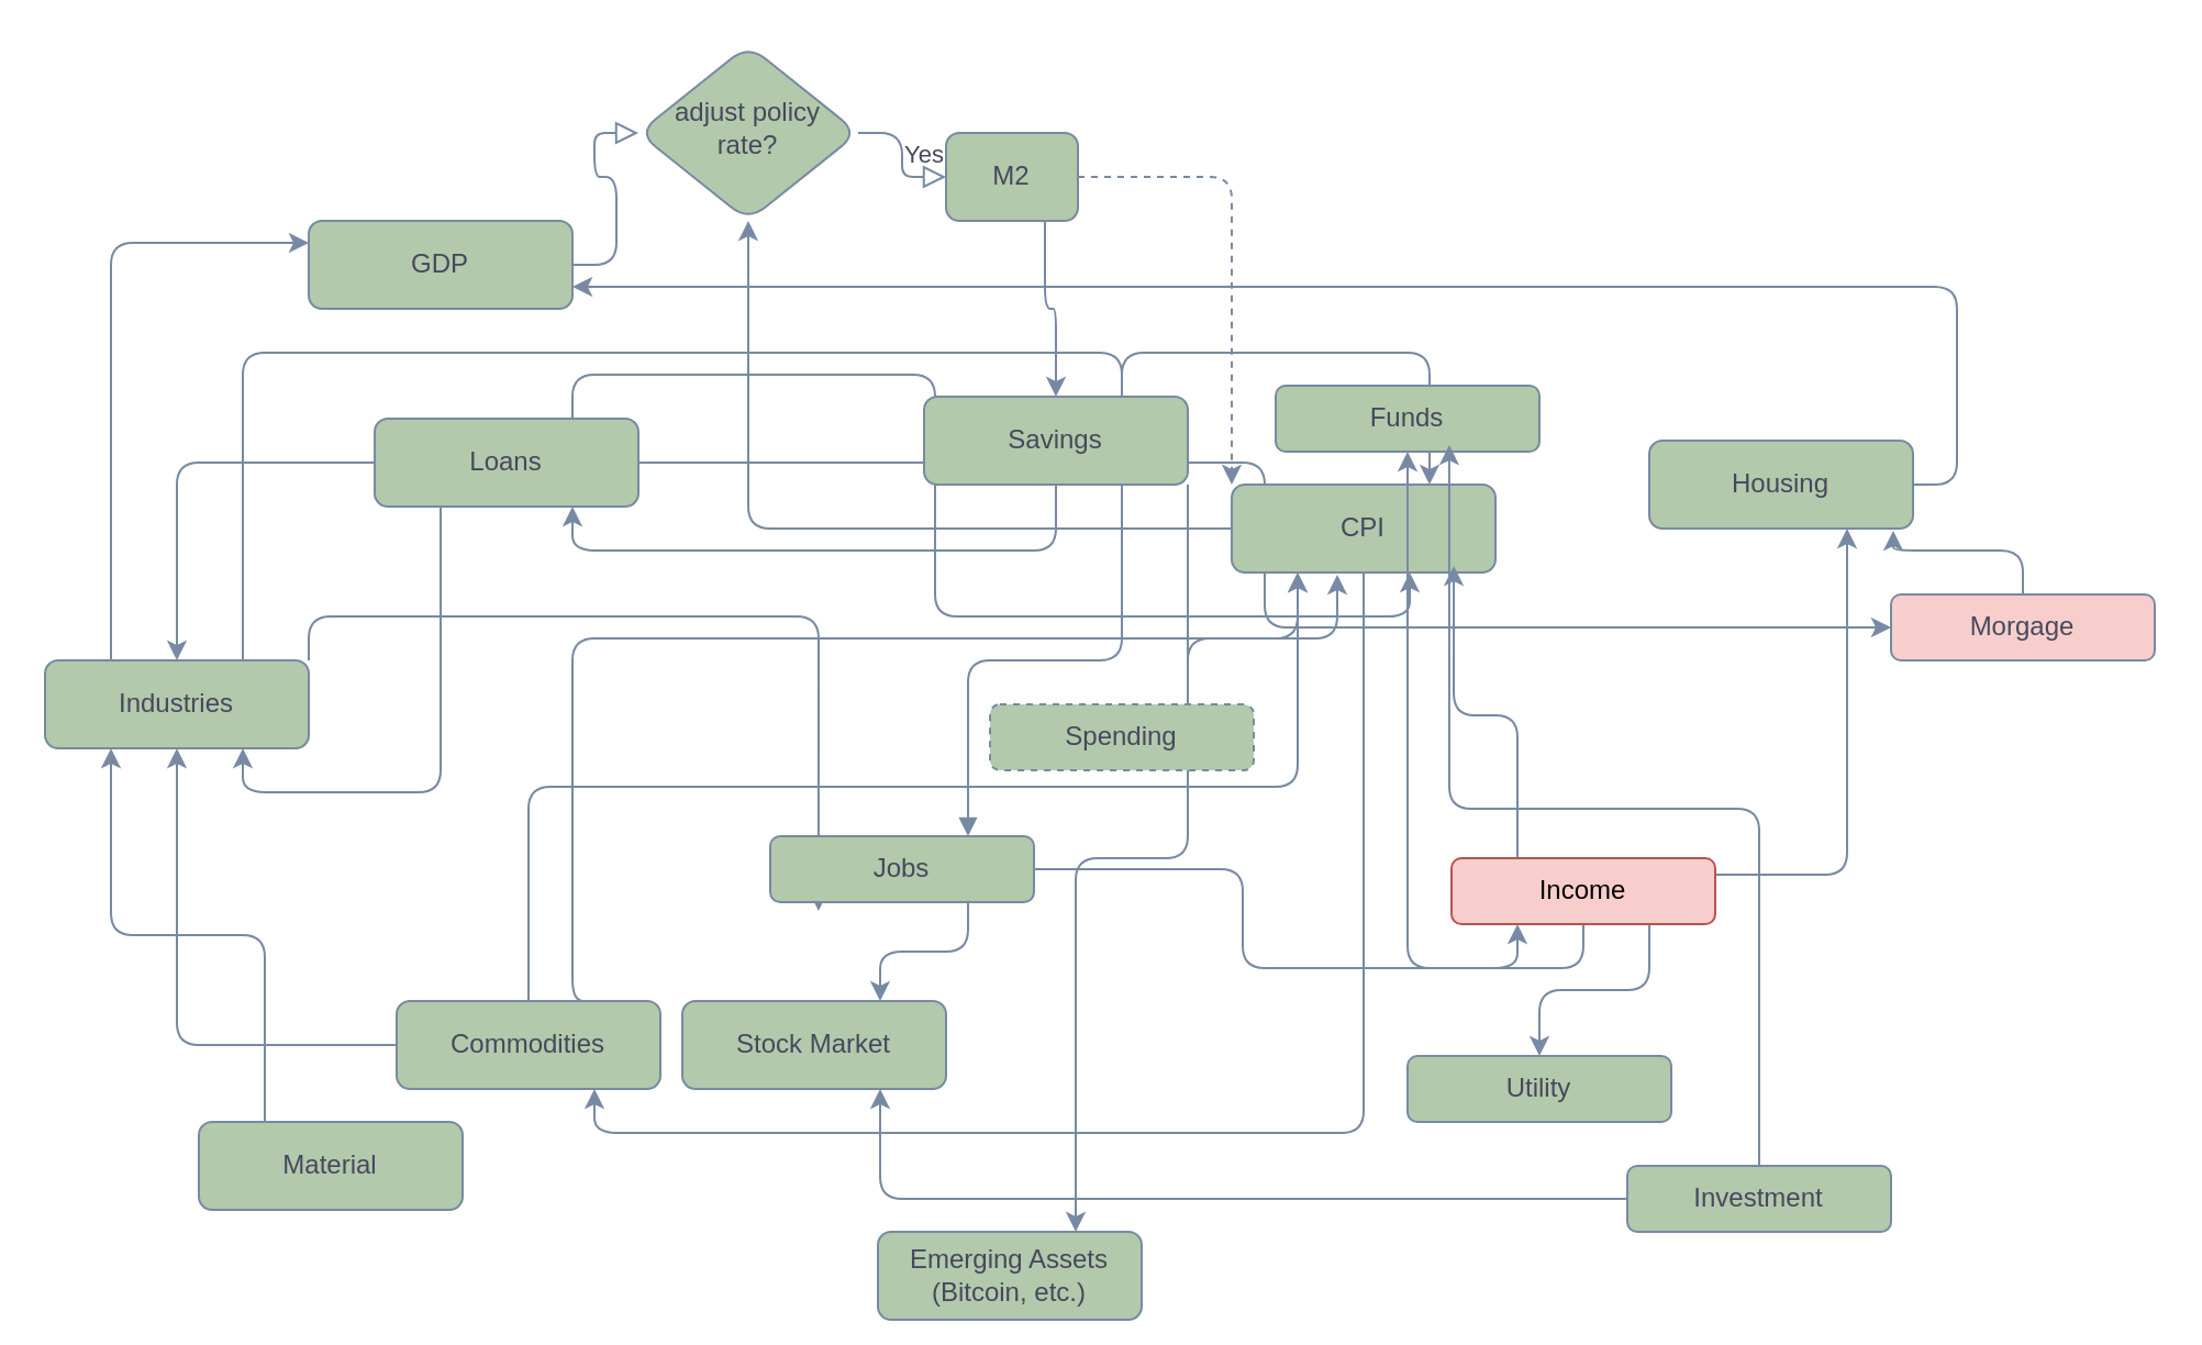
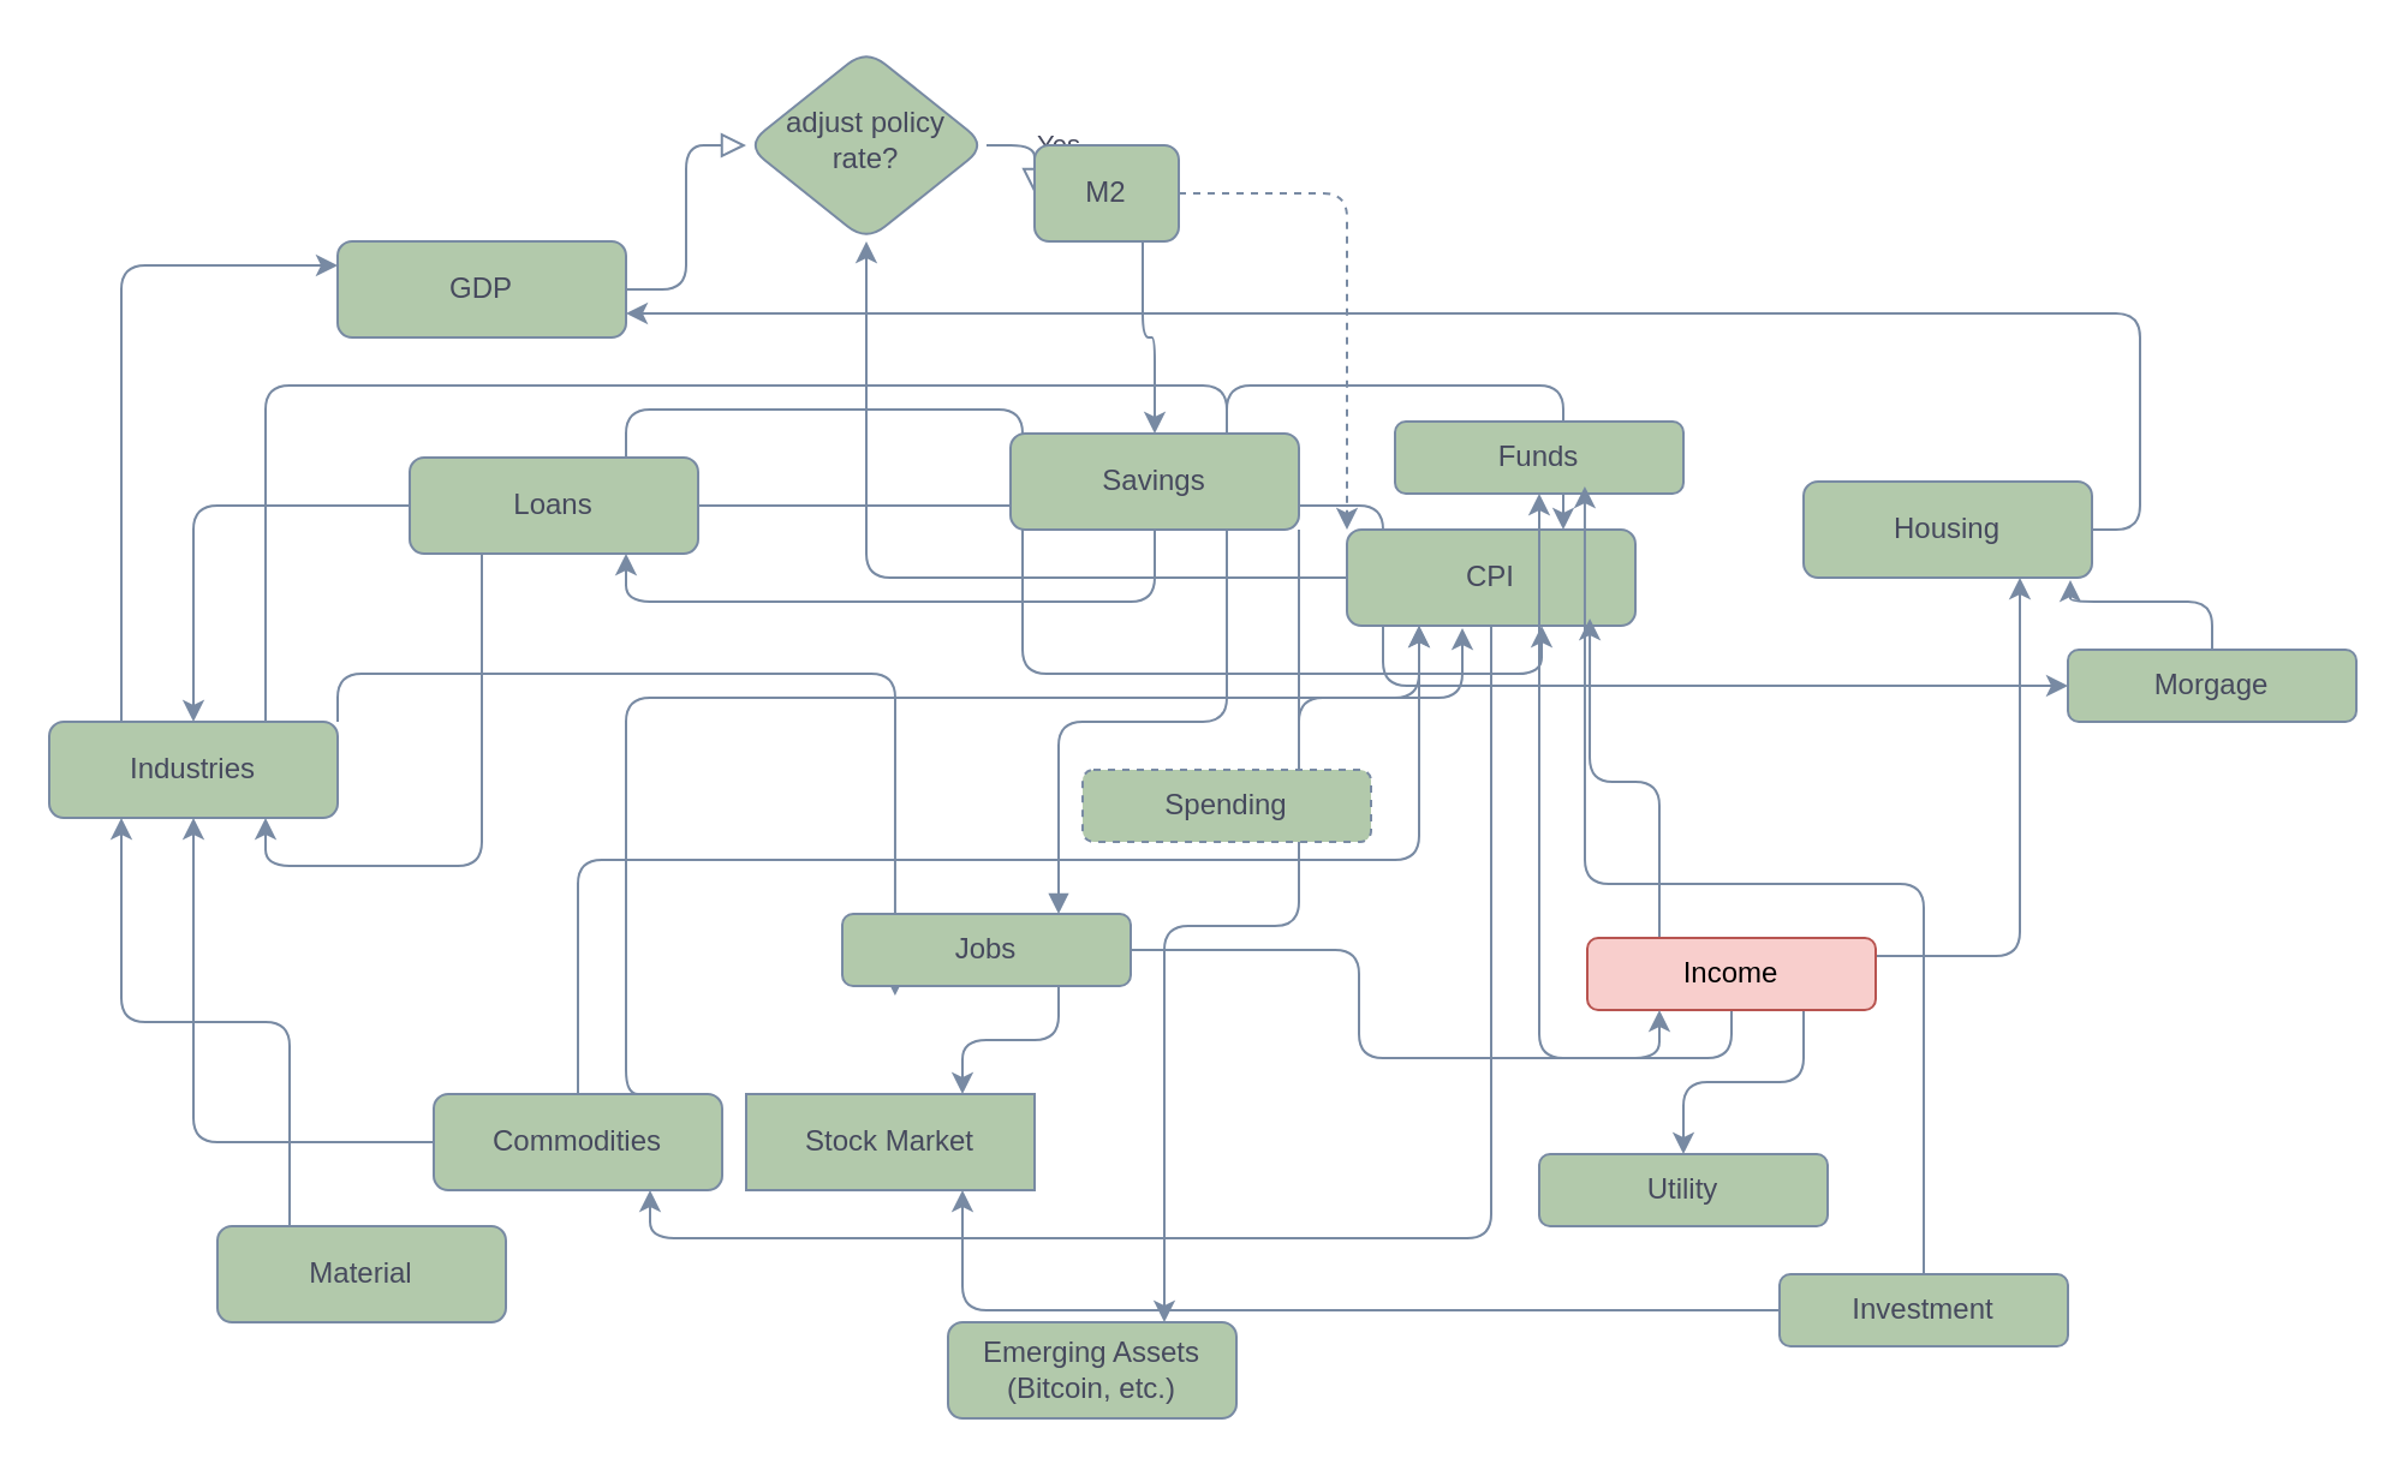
- <mxCell id="5" value="adjust policy rate?" style="rhombus;whiteSpace=wrap;html=1;shadow=0;fontFamily=Helvetica;fontSize=12;align=center;strokeWidth=1;spacing=6;spacingTop=-4;fillColor=#B2C9AB;strokeColor=#788AA3;fontColor=#46495D;rounded=1;" parent="1" vertex="1"><mxGeometry x="290" width="100" height="80" as="geometry" y="20" /></mxCell>
+ <mxCell id="5" value="adjust policy rate?" style="rhombus;whiteSpace=wrap;html=1;shadow=0;fontFamily=Helvetica;fontSize=12;align=center;strokeWidth=1;spacing=6;spacingTop=-4;fillColor=#B2C9AB;strokeColor=#788AA3;fontColor=#46495D;rounded=1;" parent="1" vertex="1"><mxGeometry x="310" y="20" width="100" height="80" as="geometry" /></mxCell>
- <mxCell id="41" value="Morgage" style="rounded=1;whiteSpace=wrap;html=1;fontSize=12;glass=0;strokeWidth=1;shadow=0;fillColor=#f8cecc;strokeColor=#788AA3;fontColor=#46495D;" vertex="1" parent="1"><mxGeometry x="860" y="270" width="120" height="30" as="geometry" /></mxCell>
+ <mxCell id="41" value="Morgage" style="rounded=1;whiteSpace=wrap;html=1;fontSize=12;glass=0;strokeWidth=1;shadow=0;fillColor=#B2C9AB;strokeColor=#788AA3;fontColor=#46495D;" vertex="1" parent="1"><mxGeometry x="860" y="270" width="120" height="30" as="geometry" /></mxCell>
- <mxCell id="24" value="Stock Market" style="rounded=1;whiteSpace=wrap;html=1;fontSize=12;glass=0;strokeWidth=1;shadow=0;fillColor=#B2C9AB;strokeColor=#788AA3;fontColor=#46495D;" vertex="1" parent="1"><mxGeometry x="310" y="455" width="120" height="40" as="geometry" /></mxCell>
+ <mxCell id="24" value="Stock Market" style="whiteSpace=wrap;html=1;fontSize=12;glass=0;strokeWidth=1;shadow=0;fillColor=#B2C9AB;strokeColor=#788AA3;fontColor=#46495D;rounded=0;" vertex="1" parent="1"><mxGeometry x="310" y="455" width="120" height="40" as="geometry" /></mxCell>
- <mxCell id="25" value="Emerging Assets&lt;br&gt;(Bitcoin, etc.)" style="rounded=1;whiteSpace=wrap;html=1;fontSize=12;glass=0;strokeWidth=1;shadow=0;fillColor=#B2C9AB;strokeColor=#788AA3;fontColor=#46495D;" vertex="1" parent="1"><mxGeometry x="399" y="560" width="120" height="40" as="geometry" /></mxCell>
+ <mxCell id="25" value="Emerging Assets&lt;br&gt;(Bitcoin, etc.)" style="rounded=1;whiteSpace=wrap;html=1;fontSize=12;glass=0;strokeWidth=1;shadow=0;fillColor=#B2C9AB;strokeColor=#788AA3;fontColor=#46495D;" vertex="1" parent="1"><mxGeometry x="394" y="550" width="120" height="40" as="geometry" /></mxCell>
